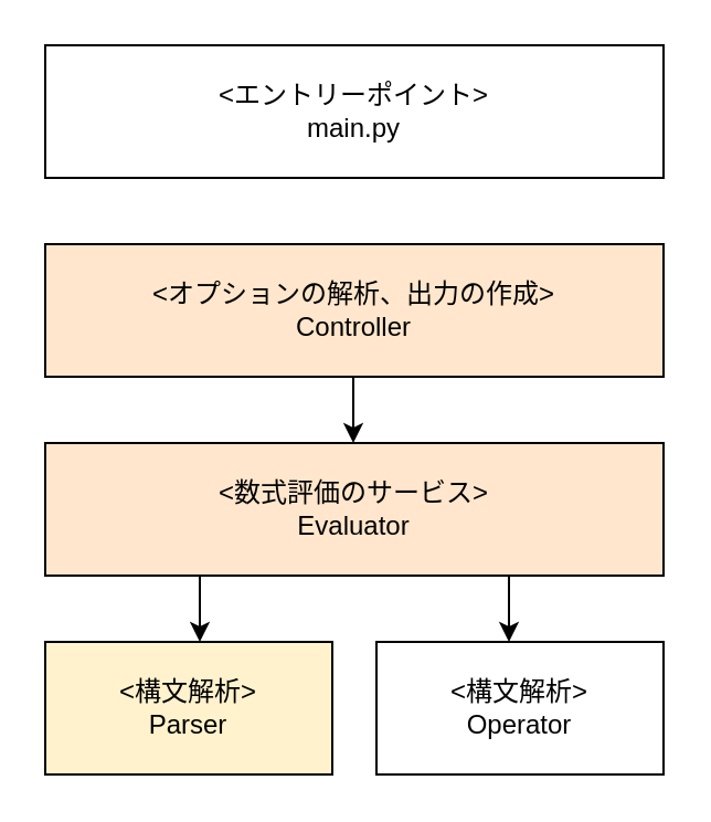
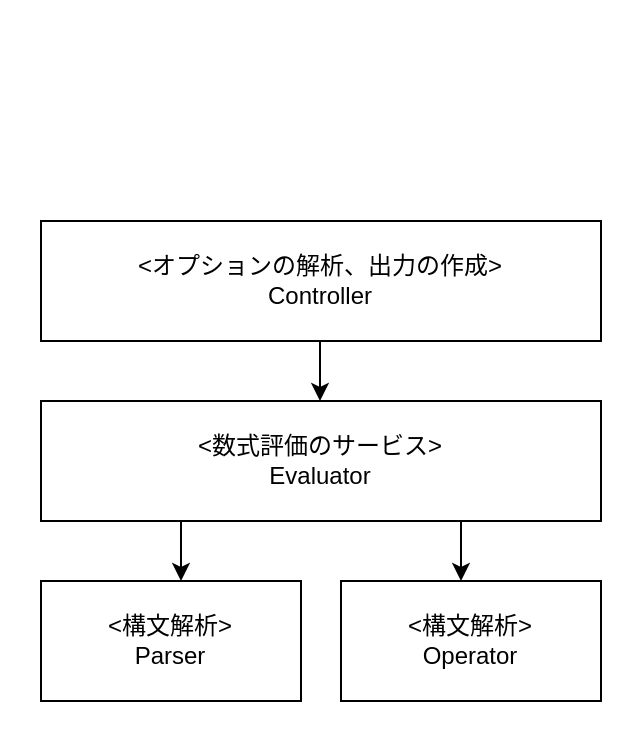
- <mxCell id="2" value="&amp;lt;エントリーポイント&amp;gt;&lt;br&gt;main.py" style="rounded=0;whiteSpace=wrap;html=1;" vertex="1" parent="1"><mxGeometry x="20" y="20" width="280" height="60" as="geometry" /></mxCell>
- <mxCell id="3" value="&amp;lt;オプションの解析、出力の作成&amp;gt;&lt;br&gt;Controller" style="rounded=0;whiteSpace=wrap;html=1;fillColor=#ffe6cc;" vertex="1" parent="1"><mxGeometry x="20" y="110" width="280" height="60" as="geometry" /></mxCell>
+ <mxCell id="3" value="&amp;lt;オプションの解析、出力の作成&amp;gt;&lt;br&gt;Controller" style="rounded=0;whiteSpace=wrap;html=1;" vertex="1" parent="1"><mxGeometry x="20" y="110" width="280" height="60" as="geometry" /></mxCell>
- <mxCell id="4" value="&amp;lt;数式評価のサービス&amp;gt;&lt;br&gt;Evaluator" style="rounded=0;whiteSpace=wrap;html=1;fillColor=#ffe6cc;" vertex="1" parent="1"><mxGeometry x="20" y="200" width="280" height="60" as="geometry" /></mxCell>
+ <mxCell id="4" value="&amp;lt;数式評価のサービス&amp;gt;&lt;br&gt;Evaluator" style="rounded=0;whiteSpace=wrap;html=1;" vertex="1" parent="1"><mxGeometry x="20" y="200" width="280" height="60" as="geometry" /></mxCell>
- <mxCell id="5" value="&amp;lt;構文解析&amp;gt;&lt;br&gt;Parser" style="rounded=0;whiteSpace=wrap;html=1;fillColor=#fff2cc;" vertex="1" parent="1"><mxGeometry x="20" y="290" width="130" height="60" as="geometry" /></mxCell>
+ <mxCell id="5" value="&amp;lt;構文解析&amp;gt;&lt;br&gt;Parser" style="rounded=0;whiteSpace=wrap;html=1;" vertex="1" parent="1"><mxGeometry x="20" y="290" width="130" height="60" as="geometry" /></mxCell>
